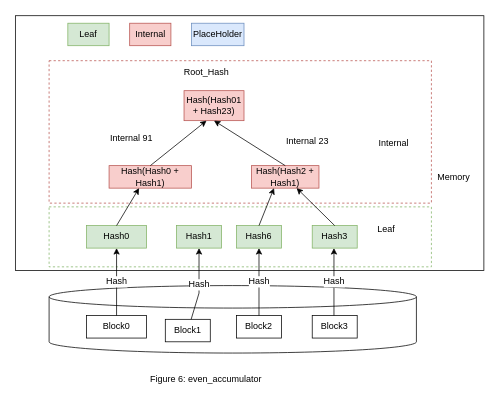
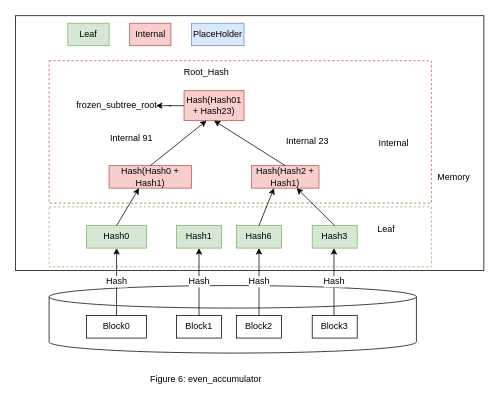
+ <mxCell id="26" value="frozen_subtree_root" style="text;html=1;strokeColor=none;fillColor=none;align=center;verticalAlign=middle;whiteSpace=wrap;rounded=0;dashed=1;fontFamily=Helvetica;fontSize=12;fontColor=default;" parent="1" vertex="1"><mxGeometry x="102.5" y="127.5" width="105" height="25" as="geometry" /></mxCell>
+ <mxCell id="15" value="" style="edgeStyle=orthogonalEdgeStyle;rounded=0;orthogonalLoop=1;jettySize=auto;html=1;fontFamily=Helvetica;fontSize=12;fontColor=default;" parent="1" source="16" target="26" edge="1"><mxGeometry relative="1" as="geometry" /></mxCell>
- <mxCell id="29" value="Block1" style="rounded=0;whiteSpace=wrap;html=1;" parent="1" vertex="1"><mxGeometry x="220" y="425" width="60" height="30" as="geometry" /></mxCell>
+ <mxCell id="29" value="Block1" style="rounded=0;whiteSpace=wrap;html=1;" parent="1" vertex="1"><mxGeometry x="235" y="420" width="60" height="30" as="geometry" /></mxCell>
